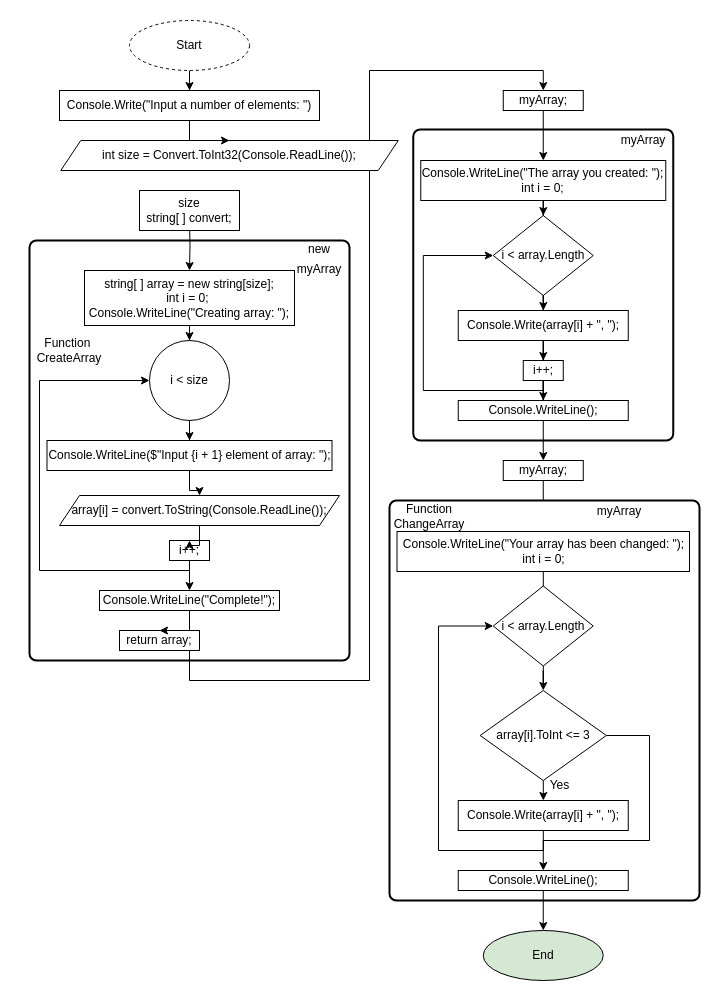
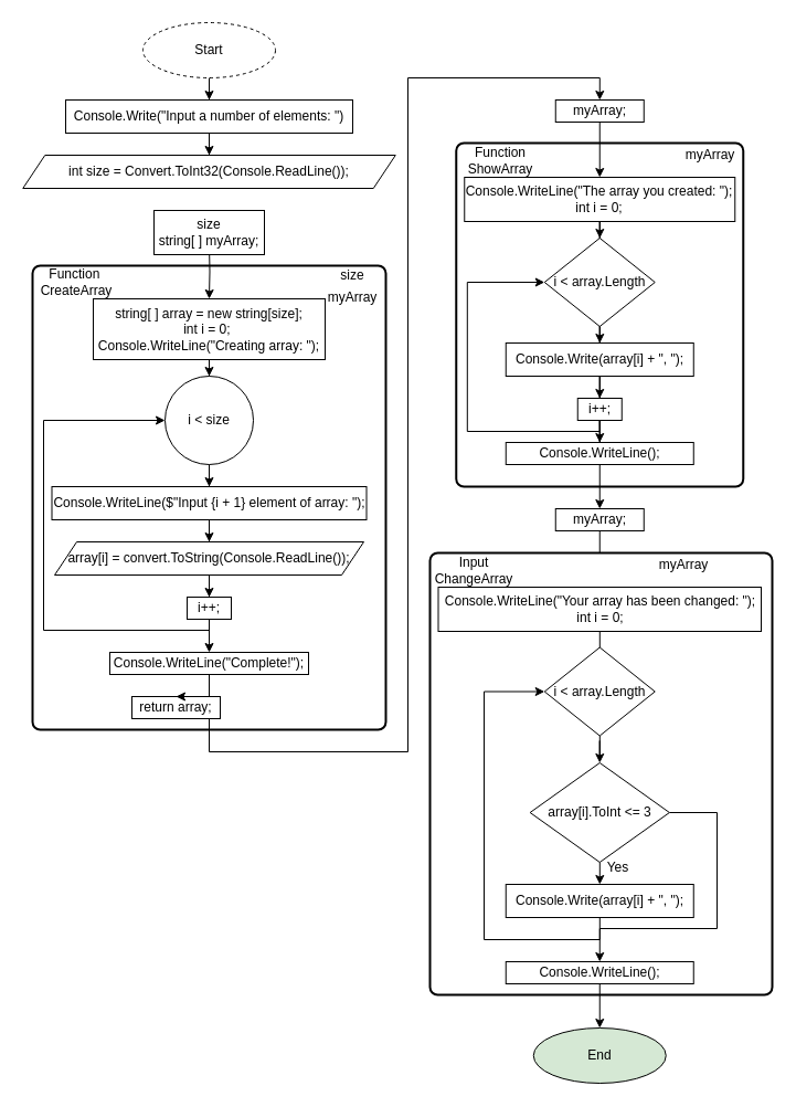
+ <mxCell id="25" value="Function ShowArray" style="text;html=1;strokeColor=none;fillColor=none;align=center;verticalAlign=middle;whiteSpace=wrap;rounded=0;" parent="1" vertex="1"><mxGeometry x="422.76" y="130" width="60" height="30" as="geometry" /></mxCell>
- <mxCell id="39" value="int size = Convert.ToInt32(Console.ReadLine());" style="shape=parallelogram;perimeter=parallelogramPerimeter;whiteSpace=wrap;html=1;fixedSize=1;" vertex="1" parent="1"><mxGeometry x="60.25" y="140" width="337.5" height="30" as="geometry" /></mxCell>
+ <mxCell id="39" value="int size = Convert.ToInt32(Console.ReadLine());" style="shape=parallelogram;perimeter=parallelogramPerimeter;whiteSpace=wrap;html=1;fixedSize=1;" vertex="1" parent="1"><mxGeometry x="20.25" y="140" width="337.5" height="30" as="geometry" /></mxCell>
- <mxCell id="9" value="size&lt;br&gt;string[ ] convert;" style="rounded=0;whiteSpace=wrap;html=1;" parent="1" vertex="1"><mxGeometry x="139" y="190" width="100" height="40" as="geometry" /></mxCell>
+ <mxCell id="9" value="size&lt;br&gt;string[ ] myArray;" style="rounded=0;whiteSpace=wrap;html=1;" parent="1" vertex="1"><mxGeometry x="139" y="190" width="100" height="40" as="geometry" /></mxCell>
- <mxCell id="29" value="new" style="text;html=1;strokeColor=none;fillColor=none;align=center;verticalAlign=middle;whiteSpace=wrap;rounded=0;" parent="1" vertex="1"><mxGeometry x="294" y="239" width="50" height="20" as="geometry" /></mxCell>
+ <mxCell id="29" value="size" style="text;html=1;strokeColor=none;fillColor=none;align=center;verticalAlign=middle;whiteSpace=wrap;rounded=0;" parent="1" vertex="1"><mxGeometry x="294" y="239" width="50" height="20" as="geometry" /></mxCell>
- <mxCell id="15" value="Function&amp;nbsp; CreateArray" style="text;html=1;strokeColor=none;fillColor=none;align=center;verticalAlign=middle;whiteSpace=wrap;rounded=0;" parent="1" vertex="1"><mxGeometry x="39" y="335" width="60" height="30" as="geometry" /></mxCell>
+ <mxCell id="15" value="Function&amp;nbsp; CreateArray" style="text;html=1;strokeColor=none;fillColor=none;align=center;verticalAlign=middle;whiteSpace=wrap;rounded=0;" parent="1" vertex="1"><mxGeometry x="39" y="240" width="60" height="30" as="geometry" /></mxCell>
- <mxCell id="43" value="array[i] = convert.ToString(Console.ReadLine());" style="shape=parallelogram;perimeter=parallelogramPerimeter;whiteSpace=wrap;html=1;fixedSize=1;" vertex="1" parent="1"><mxGeometry x="59" y="495" width="280" height="30" as="geometry" /></mxCell>
+ <mxCell id="43" value="array[i] = convert.ToString(Console.ReadLine());" style="shape=parallelogram;perimeter=parallelogramPerimeter;whiteSpace=wrap;html=1;fixedSize=1;" vertex="1" parent="1"><mxGeometry x="49" y="490" width="280" height="30" as="geometry" /></mxCell>
- <mxCell id="51" value="Function ChangeArray" style="text;html=1;strokeColor=none;fillColor=none;align=center;verticalAlign=middle;whiteSpace=wrap;rounded=0;" vertex="1" parent="1"><mxGeometry x="399" y="501" width="60" height="30" as="geometry" /></mxCell>
+ <mxCell id="51" value="Input ChangeArray" style="text;html=1;strokeColor=none;fillColor=none;align=center;verticalAlign=middle;whiteSpace=wrap;rounded=0;" vertex="1" parent="1"><mxGeometry x="399" y="501" width="60" height="30" as="geometry" /></mxCell>
